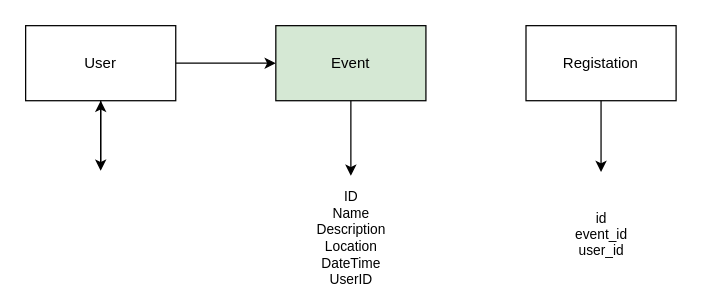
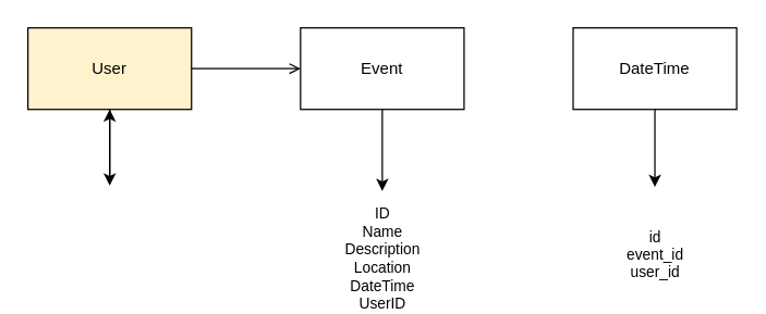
- <mxCell id="4" value="User" style="rounded=0;whiteSpace=wrap;html=1;" vertex="1" parent="1"><mxGeometry x="20" y="20" width="120" height="60" as="geometry" /></mxCell>
+ <mxCell id="4" value="User" style="rounded=0;whiteSpace=wrap;html=1;fillColor=#fff2cc;" vertex="1" parent="1"><mxGeometry x="20" y="20" width="120" height="60" as="geometry" /></mxCell>
- <mxCell id="2" style="edgeStyle=none;html=1;exitX=1;exitY=0.5;exitDx=0;exitDy=0;entryX=0;entryY=0.5;entryDx=0;entryDy=0;" edge="1" parent="1" source="4" target="6"><mxGeometry relative="1" as="geometry" /></mxCell>
+ <mxCell id="2" style="edgeStyle=none;html=1;exitX=1;exitY=0.5;exitDx=0;exitDy=0;entryX=0;entryY=0.5;entryDx=0;entryDy=0;endArrow=open;" edge="1" parent="1" source="4" target="6"><mxGeometry relative="1" as="geometry" /></mxCell>
- <mxCell id="6" value="Event" style="rounded=0;whiteSpace=wrap;html=1;fillColor=#d5e8d4;" vertex="1" parent="1"><mxGeometry x="220" y="20" width="120" height="60" as="geometry" /></mxCell>
+ <mxCell id="6" value="Event" style="rounded=0;whiteSpace=wrap;html=1;" vertex="1" parent="1"><mxGeometry x="220" y="20" width="120" height="60" as="geometry" /></mxCell>
- <mxCell id="8" value="Registation" style="rounded=0;whiteSpace=wrap;html=1;" vertex="1" parent="1"><mxGeometry x="420" y="20" width="120" height="60" as="geometry" /></mxCell>
+ <mxCell id="8" value="DateTime" style="rounded=0;whiteSpace=wrap;html=1;" vertex="1" parent="1"><mxGeometry x="420" y="20" width="120" height="60" as="geometry" /></mxCell>
